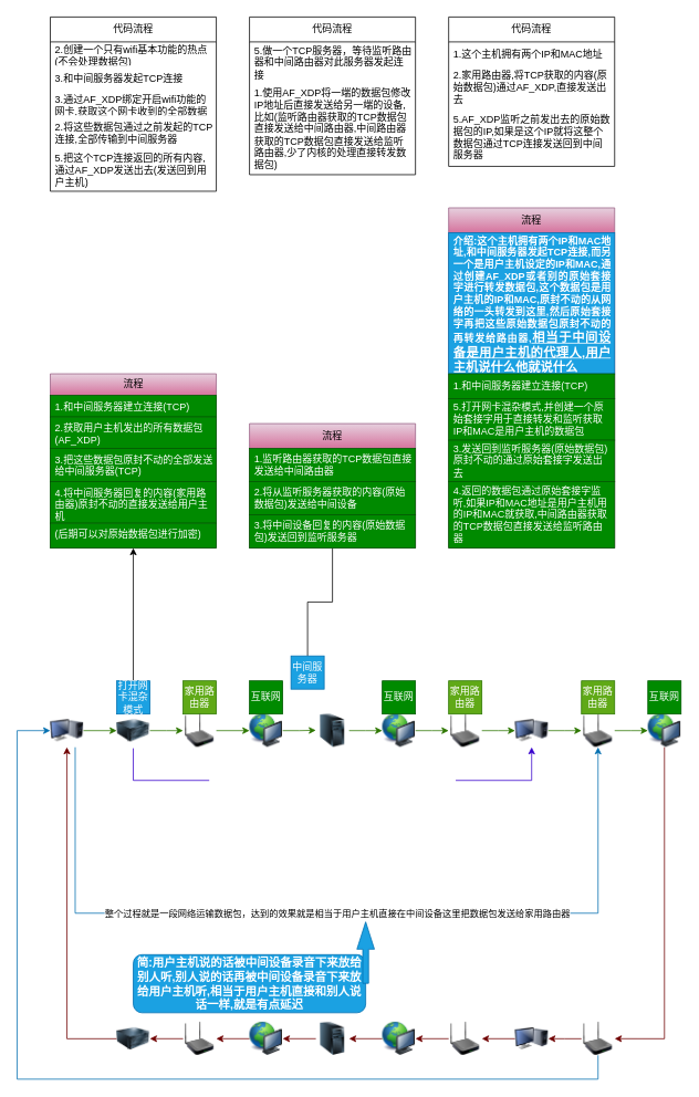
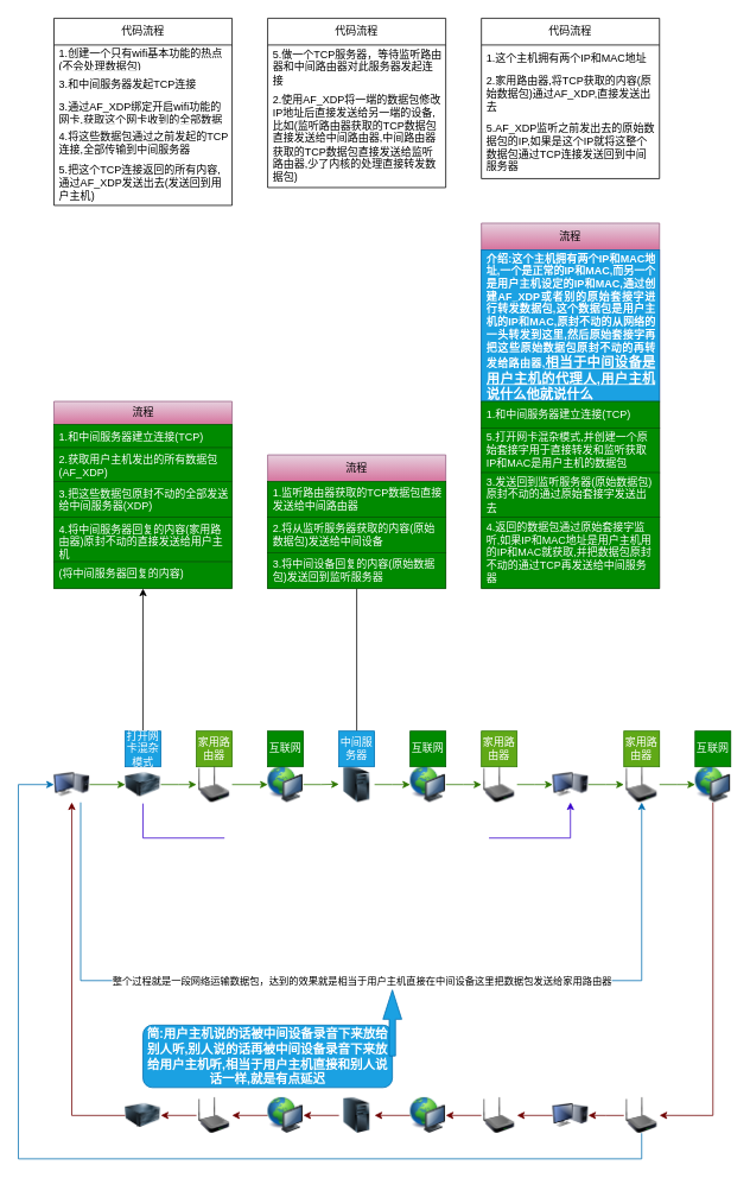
- <mxCell id="72" value="2.创建一个只有wifi基本功能的热点(不会处理数据包)" style="text;strokeColor=none;fillColor=none;align=left;verticalAlign=middle;spacingLeft=4;spacingRight=4;overflow=hidden;points=[[0,0.5],[1,0.5]];portConstraint=eastwest;rotatable=0;whiteSpace=wrap;html=1;" parent="71" vertex="1"><mxGeometry y="30" width="200" height="30" as="geometry" /></mxCell>
+ <mxCell id="72" value="1.创建一个只有wifi基本功能的热点(不会处理数据包)" style="text;strokeColor=none;fillColor=none;align=left;verticalAlign=middle;spacingLeft=4;spacingRight=4;overflow=hidden;points=[[0,0.5],[1,0.5]];portConstraint=eastwest;rotatable=0;whiteSpace=wrap;html=1;" parent="71" vertex="1"><mxGeometry y="30" width="200" height="30" as="geometry" /></mxCell>
- <mxCell id="79" value="1.使用AF_XDP将一端的数据包修改IP地址后直接发送给另一端的设备,比如(监听路由器获取的TCP数据包直接发送给中间路由器,中间路由器获取的TCP数据包直接发送给监听路由器,少了内核的处理直接转发数据包)" style="text;strokeColor=none;fillColor=none;align=left;verticalAlign=middle;spacingLeft=4;spacingRight=4;overflow=hidden;points=[[0,0.5],[1,0.5]];portConstraint=eastwest;rotatable=0;whiteSpace=wrap;html=1;" parent="77" vertex="1"><mxGeometry y="80" width="200" height="110" as="geometry" /></mxCell>
+ <mxCell id="79" value="2.使用AF_XDP将一端的数据包修改IP地址后直接发送给另一端的设备,比如(监听路由器获取的TCP数据包直接发送给中间路由器,中间路由器获取的TCP数据包直接发送给监听路由器,少了内核的处理直接转发数据包)" style="text;strokeColor=none;fillColor=none;align=left;verticalAlign=middle;spacingLeft=4;spacingRight=4;overflow=hidden;points=[[0,0.5],[1,0.5]];portConstraint=eastwest;rotatable=0;whiteSpace=wrap;html=1;" parent="77" vertex="1"><mxGeometry y="80" width="200" height="110" as="geometry" /></mxCell>
- <mxCell id="75" value="2.将这些数据包通过之前发起的TCP连接,全部传输到中间服务器" style="text;strokeColor=none;fillColor=none;align=left;verticalAlign=middle;spacingLeft=4;spacingRight=4;overflow=hidden;points=[[0,0.5],[1,0.5]];portConstraint=eastwest;rotatable=0;whiteSpace=wrap;html=1;" parent="71" vertex="1"><mxGeometry y="120" width="200" height="40" as="geometry" /></mxCell>
+ <mxCell id="75" value="4.将这些数据包通过之前发起的TCP连接,全部传输到中间服务器" style="text;strokeColor=none;fillColor=none;align=left;verticalAlign=middle;spacingLeft=4;spacingRight=4;overflow=hidden;points=[[0,0.5],[1,0.5]];portConstraint=eastwest;rotatable=0;whiteSpace=wrap;html=1;" parent="71" vertex="1"><mxGeometry y="120" width="200" height="40" as="geometry" /></mxCell>
- <mxCell id="60" value="&lt;div style=&quot;text-align: justify;&quot;&gt;&lt;span style=&quot;background-color: initial;&quot;&gt;介绍:这个主机拥有两个IP和MAC地址,和中间服务器发起TCP连接,而另一个是用户主机设定的IP和MAC,通过创建AF_XDP或者别的原始套接字进行转发数据包,这个数据包是用户主机的IP和MAC,原封不动的从网络的一头转发到这里,&lt;/span&gt;&lt;span style=&quot;background-color: initial;&quot;&gt;然后原始套接字再把这些原始数据包原封不动的再转发给路由器,&lt;/span&gt;&lt;u style=&quot;background-color: initial;&quot;&gt;&lt;font style=&quot;font-size: 15px;&quot;&gt;相当于中间设备是用户主机的代理人,用户主机说什么他就说什么&lt;/font&gt;&lt;/u&gt;&lt;/div&gt;" style="text;strokeColor=#006EAF;fillColor=#1ba1e2;align=left;verticalAlign=middle;spacingLeft=4;spacingRight=4;overflow=hidden;points=[[0,0.5],[1,0.5]];portConstraint=eastwest;rotatable=0;whiteSpace=wrap;html=1;fontStyle=1;fontColor=#ffffff;" parent="59" vertex="1"><mxGeometry y="30" width="200" height="170" as="geometry" /></mxCell>
+ <mxCell id="60" value="&lt;div style=&quot;text-align: justify;&quot;&gt;&lt;span style=&quot;background-color: initial;&quot;&gt;介绍:这个主机拥有两个IP和MAC地址,一个是正常的IP和MAC,而另一个是用户主机设定的IP和MAC,通过创建AF_XDP或者别的原始套接字进行转发数据包,这个数据包是用户主机的IP和MAC,原封不动的从网络的一头转发到这里,&lt;/span&gt;&lt;span style=&quot;background-color: initial;&quot;&gt;然后原始套接字再把这些原始数据包原封不动的再转发给路由器,&lt;/span&gt;&lt;u style=&quot;background-color: initial;&quot;&gt;&lt;font style=&quot;font-size: 15px;&quot;&gt;相当于中间设备是用户主机的代理人,用户主机说什么他就说什么&lt;/font&gt;&lt;/u&gt;&lt;/div&gt;" style="text;strokeColor=#006EAF;fillColor=#1ba1e2;align=left;verticalAlign=middle;spacingLeft=4;spacingRight=4;overflow=hidden;points=[[0,0.5],[1,0.5]];portConstraint=eastwest;rotatable=0;whiteSpace=wrap;html=1;fontStyle=1;fontColor=#ffffff;" parent="59" vertex="1"><mxGeometry y="30" width="200" height="170" as="geometry" /></mxCell>
- <mxCell id="52" value="3.把这些数据包原封不动的全部发送给中间服务器(TCP)" style="text;strokeColor=#005700;fillColor=#008a00;align=left;verticalAlign=top;spacingLeft=4;spacingRight=4;overflow=hidden;rotatable=0;points=[[0,0.5],[1,0.5]];portConstraint=eastwest;whiteSpace=wrap;html=1;fontColor=#ffffff;" parent="49" vertex="1"><mxGeometry y="90" width="200" height="40" as="geometry" /></mxCell>
+ <mxCell id="52" value="3.把这些数据包原封不动的全部发送给中间服务器(XDP)" style="text;strokeColor=#005700;fillColor=#008a00;align=left;verticalAlign=top;spacingLeft=4;spacingRight=4;overflow=hidden;rotatable=0;points=[[0,0.5],[1,0.5]];portConstraint=eastwest;whiteSpace=wrap;html=1;fontColor=#ffffff;" parent="49" vertex="1"><mxGeometry y="90" width="200" height="40" as="geometry" /></mxCell>
- <mxCell id="64" value="4.返回的数据包通过原始套接字监听,如果IP和MAC地址是用户主机用的IP和MAC就获取,中间路由器获取的TCP数据包直接发送给监听路由器" style="text;strokeColor=#005700;fillColor=#008a00;align=left;verticalAlign=middle;spacingLeft=4;spacingRight=4;overflow=hidden;points=[[0,0.5],[1,0.5]];portConstraint=eastwest;rotatable=0;whiteSpace=wrap;html=1;fontColor=#ffffff;" parent="59" vertex="1"><mxGeometry y="330" width="200" height="80" as="geometry" /></mxCell>
+ <mxCell id="64" value="4.返回的数据包通过原始套接字监听,如果IP和MAC地址是用户主机用的IP和MAC就获取,并把数据包原封不动的通过TCP再发送给中间服务器" style="text;strokeColor=#005700;fillColor=#008a00;align=left;verticalAlign=middle;spacingLeft=4;spacingRight=4;overflow=hidden;points=[[0,0.5],[1,0.5]];portConstraint=eastwest;rotatable=0;whiteSpace=wrap;html=1;fontColor=#ffffff;" parent="59" vertex="1"><mxGeometry y="330" width="200" height="80" as="geometry" /></mxCell>
- <mxCell id="54" value="(后期可以对原始数据包进行加密)" style="text;strokeColor=#005700;fillColor=#008a00;align=left;verticalAlign=top;spacingLeft=4;spacingRight=4;overflow=hidden;rotatable=0;points=[[0,0.5],[1,0.5]];portConstraint=eastwest;whiteSpace=wrap;html=1;fontColor=#ffffff;" parent="49" vertex="1"><mxGeometry y="180" width="200" height="30" as="geometry" /></mxCell>
+ <mxCell id="54" value="(将中间服务器回复的内容)" style="text;strokeColor=#005700;fillColor=#008a00;align=left;verticalAlign=top;spacingLeft=4;spacingRight=4;overflow=hidden;rotatable=0;points=[[0,0.5],[1,0.5]];portConstraint=eastwest;whiteSpace=wrap;html=1;fontColor=#ffffff;" parent="49" vertex="1"><mxGeometry y="180" width="200" height="30" as="geometry" /></mxCell>
- <mxCell id="15" value="中间服务器" style="text;html=1;align=center;verticalAlign=middle;whiteSpace=wrap;rounded=0;fillColor=#1ba1e2;fontColor=#ffffff;strokeColor=#006EAF;" parent="1" vertex="1"><mxGeometry x="350" y="790" width="40" height="40" as="geometry" /></mxCell>
+ <mxCell id="15" value="中间服务器" style="text;html=1;align=center;verticalAlign=middle;whiteSpace=wrap;rounded=0;fillColor=#1ba1e2;fontColor=#ffffff;strokeColor=#006EAF;" parent="1" vertex="1"><mxGeometry x="380" y="820" width="40" height="40" as="geometry" /></mxCell>
